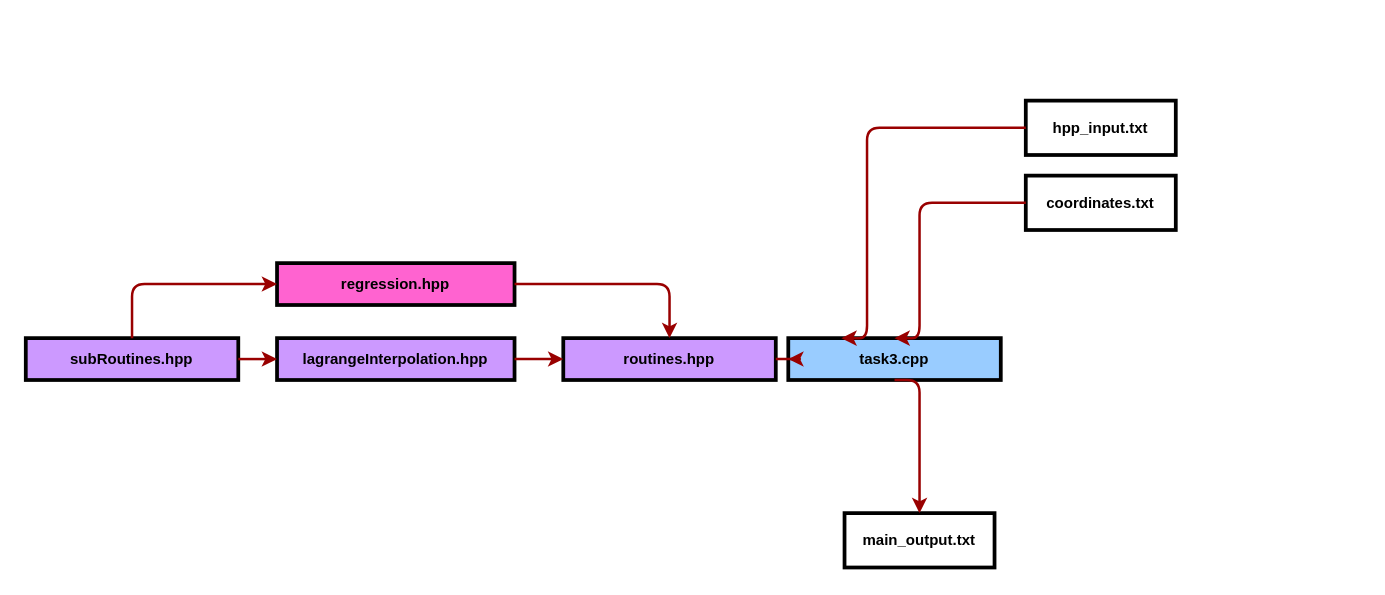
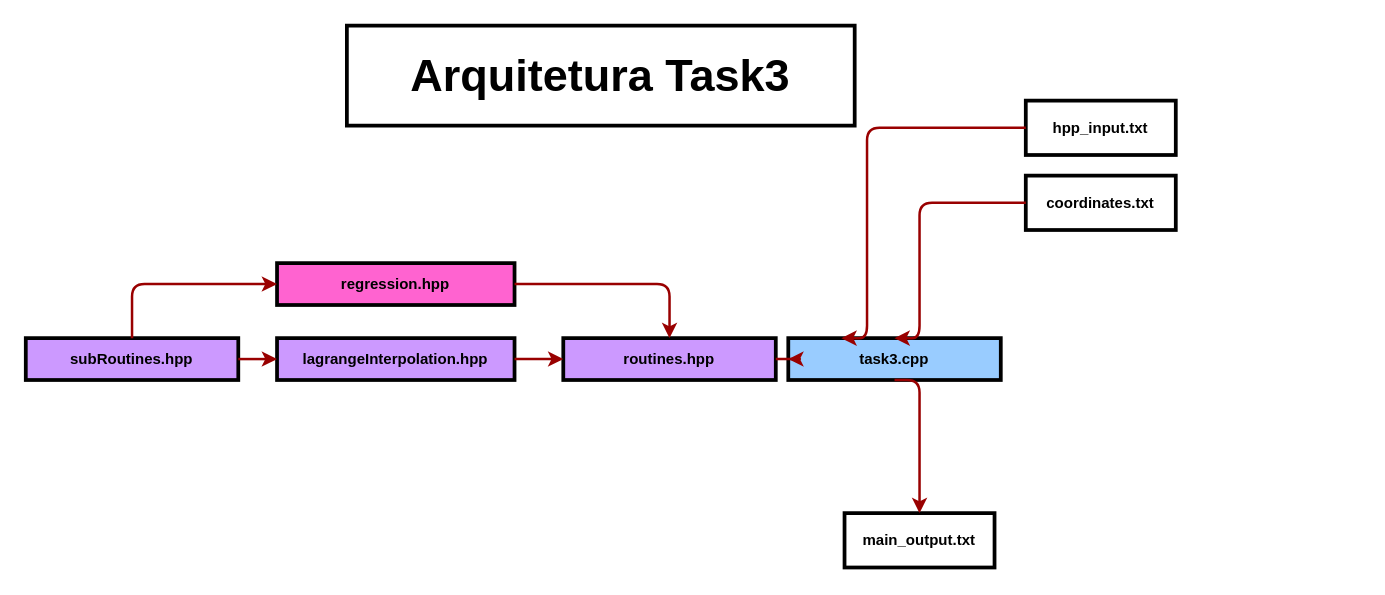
+ <mxCell id="3" value="&lt;b&gt;&lt;font style=&quot;font-size: 36px&quot;&gt;Arquitetura Task3&lt;/font&gt;&lt;/b&gt;" style="text;html=1;fillColor=none;align=center;verticalAlign=middle;whiteSpace=wrap;rounded=0;strokeColor=#000000;strokeWidth=3;perimeterSpacing=0;" parent="1" vertex="1"><mxGeometry x="277" y="20" width="406.25" height="80" as="geometry" /></mxCell>
